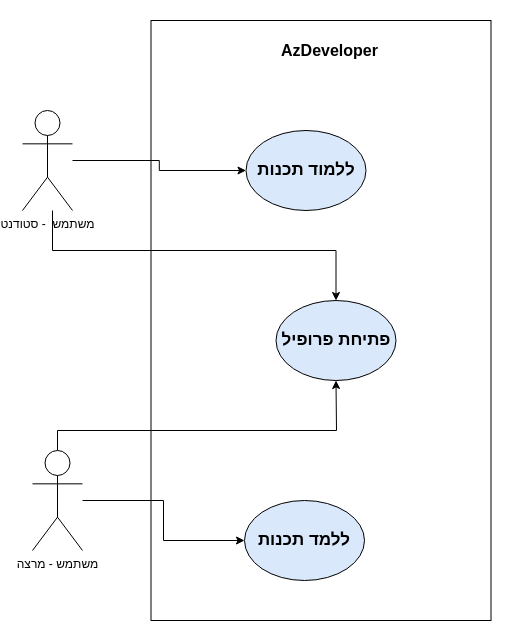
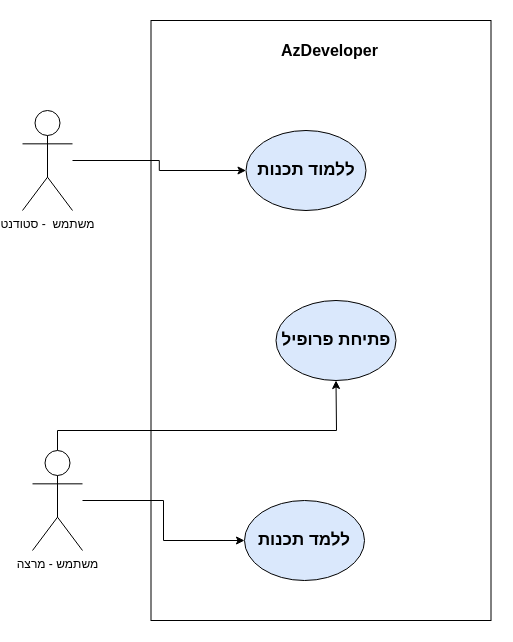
- <mxCell id="3" style="edgeStyle=orthogonalEdgeStyle;rounded=0;orthogonalLoop=1;jettySize=auto;html=1;entryX=0.5;entryY=0;entryDx=0;entryDy=0;" edge="1" parent="1" source="5" target="9"><mxGeometry relative="1" as="geometry"><Array as="points"><mxPoint x="50" y="250" /><mxPoint x="334" y="250" /></Array></mxGeometry></mxCell>
